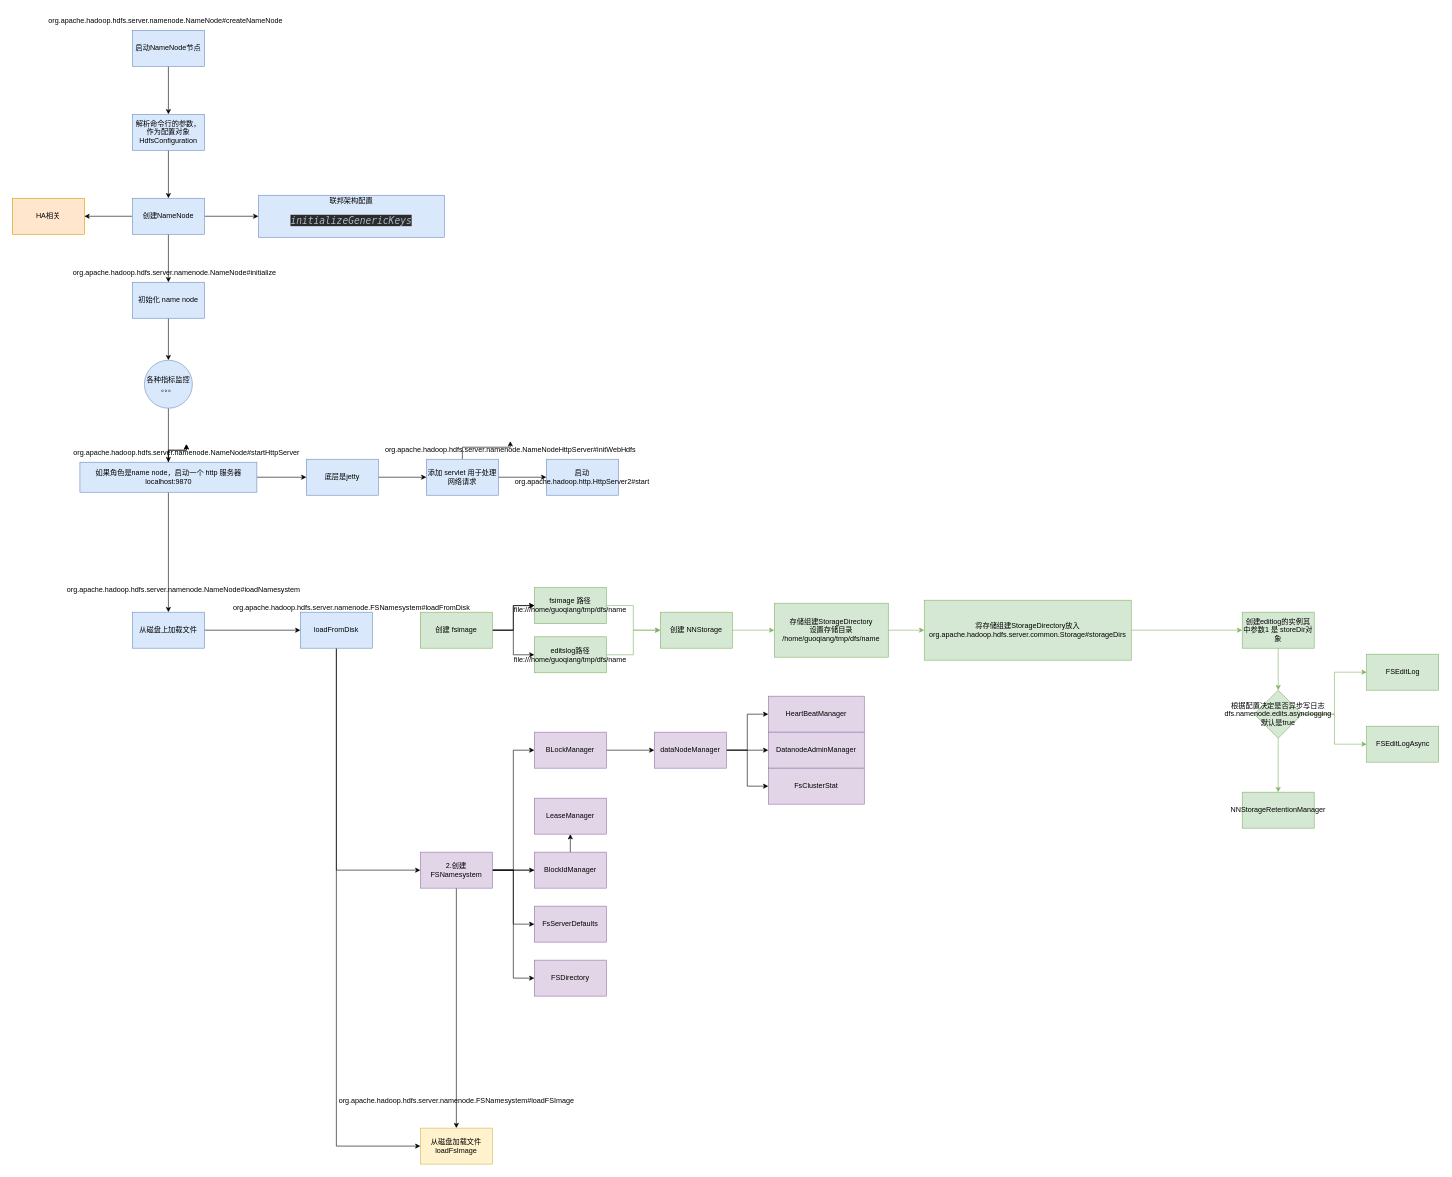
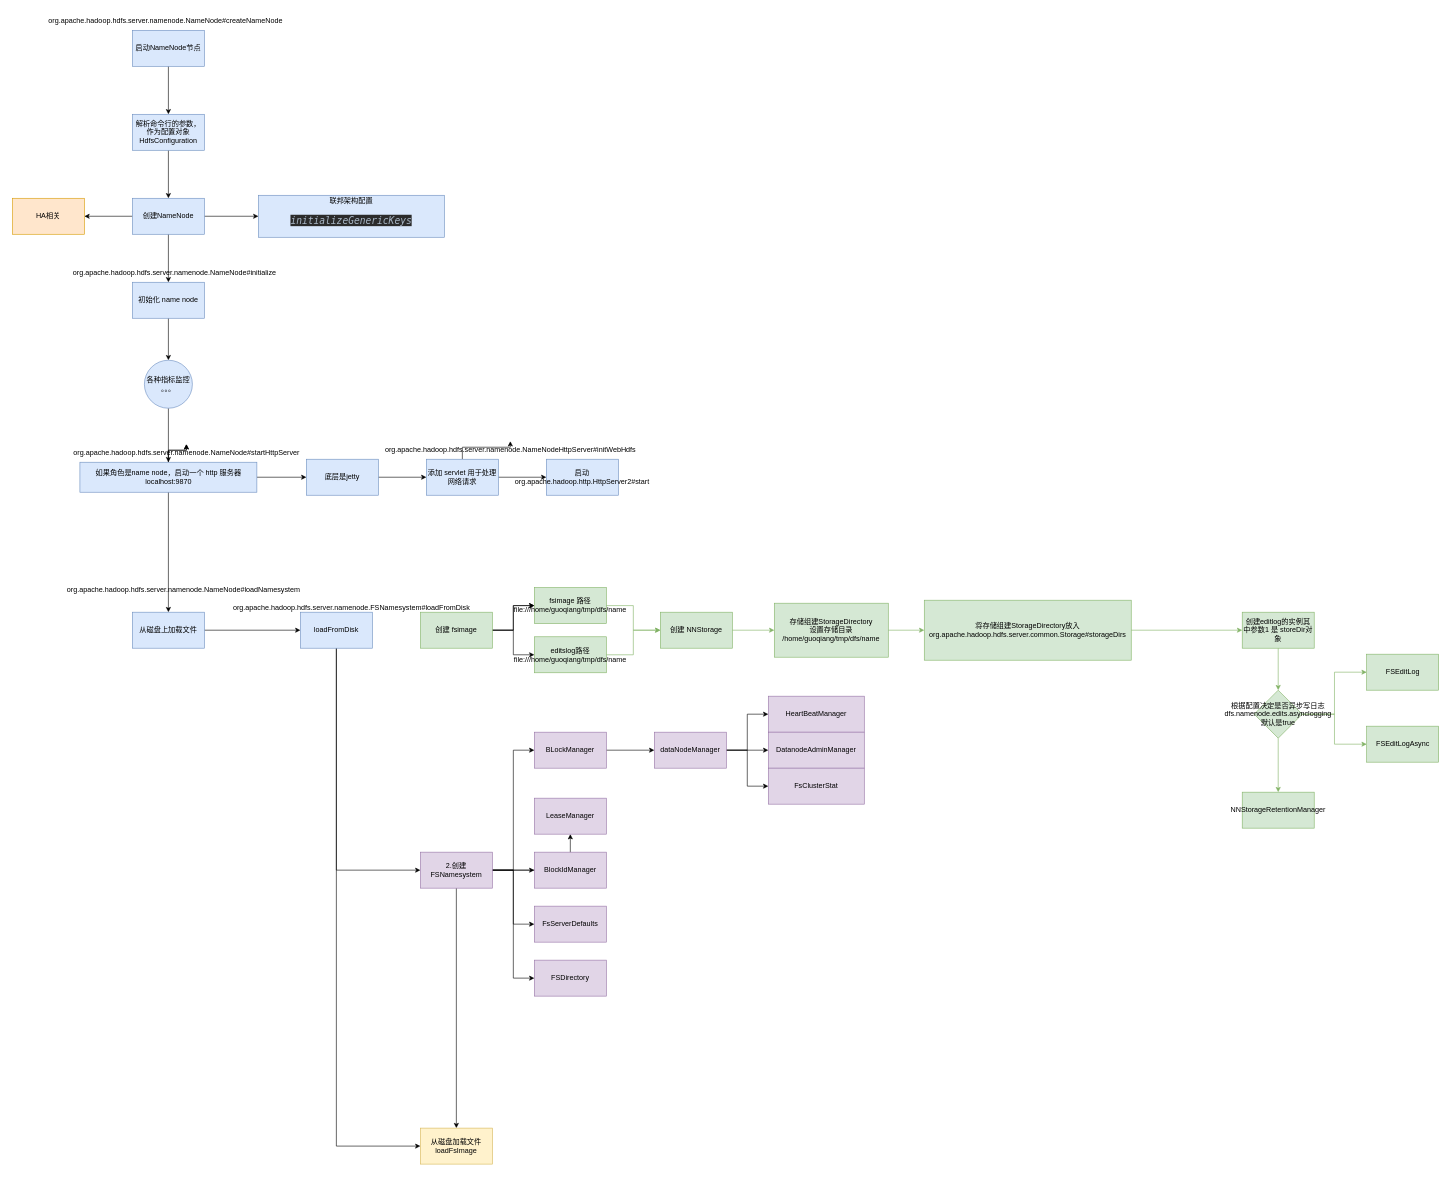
- <mxCell id="82" value="org.apache.hadoop.hdfs.server.namenode.FSNamesystem#loadFSImage" style="text;html=1;align=center;verticalAlign=middle;resizable=0;points=[];autosize=1;strokeColor=none;fillColor=none;" vertex="1" parent="1"><mxGeometry x="555" y="1820" width="410" height="30" as="geometry" /></mxCell>
